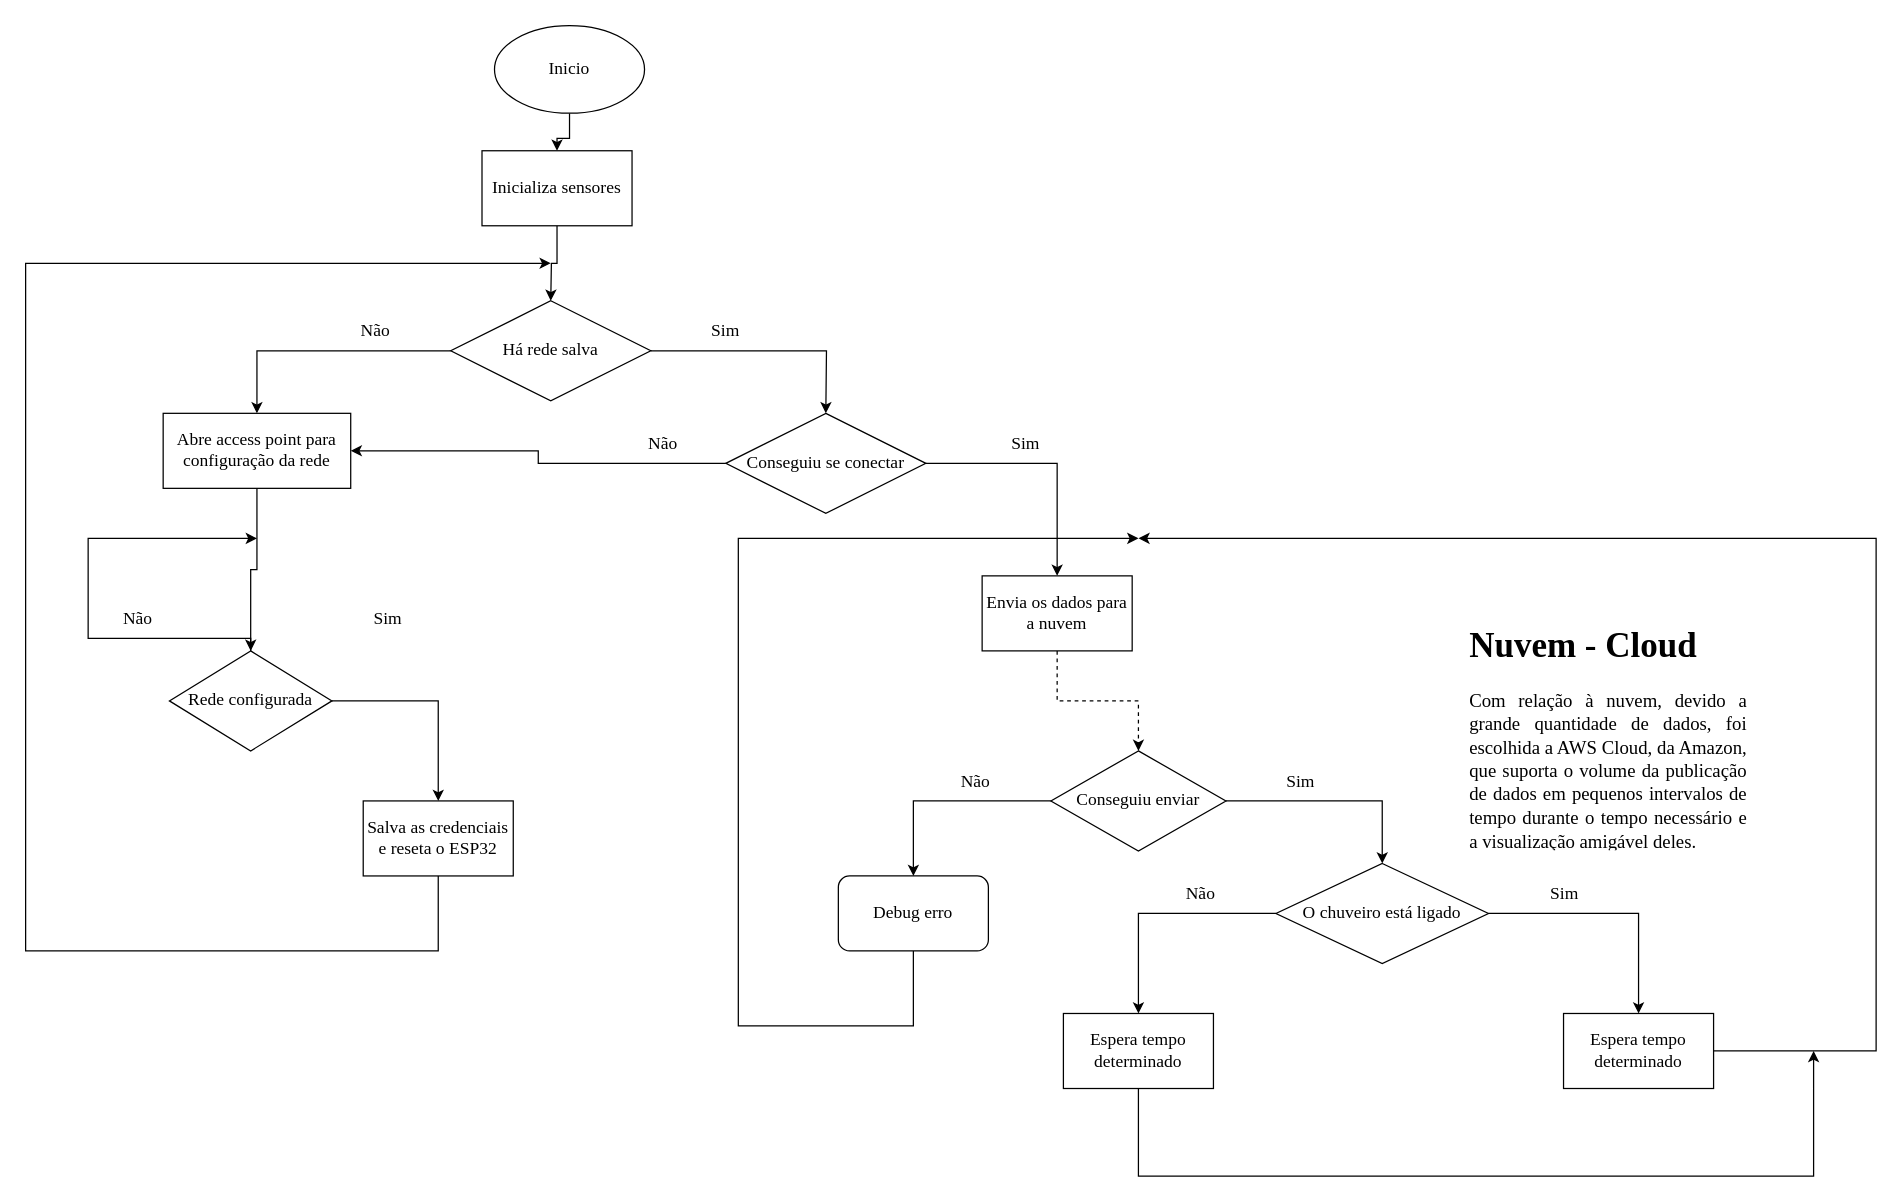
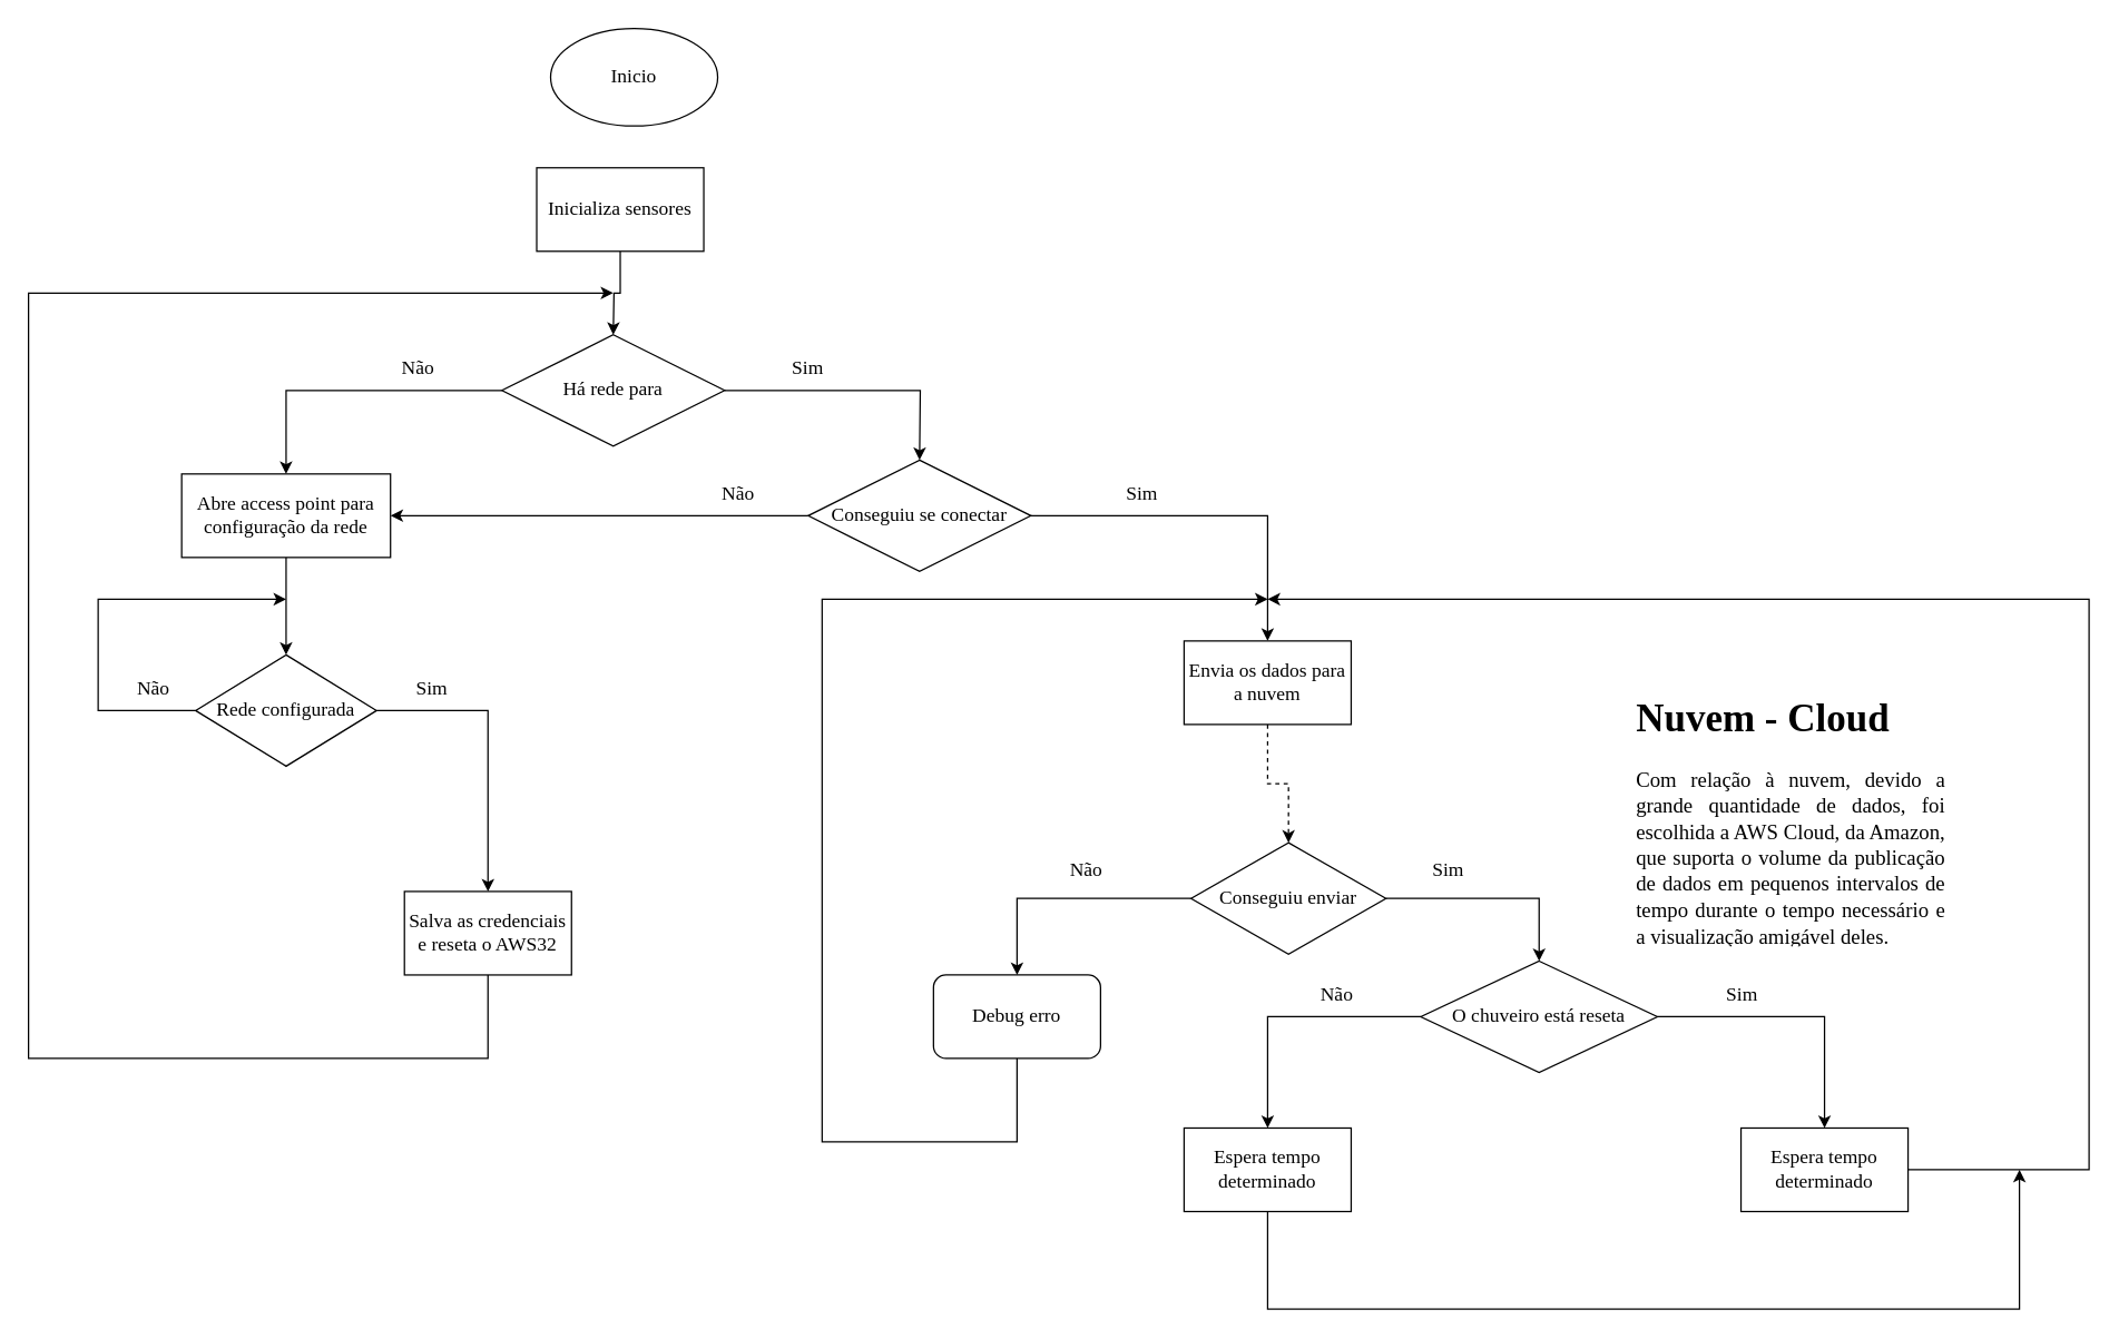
- <mxCell id="2" style="edgeStyle=orthogonalEdgeStyle;rounded=0;orthogonalLoop=1;jettySize=auto;html=1;exitX=0.5;exitY=1;exitDx=0;exitDy=0;fontFamily=Times New Roman;fontSize=14;" edge="1" parent="1" source="3" target="5"><mxGeometry relative="1" as="geometry"><mxPoint x="439.667" y="130" as="targetPoint" /></mxGeometry></mxCell>
- <mxCell id="8" value="Há rede salva" style="rhombus;whiteSpace=wrap;html=1;fontFamily=Times New Roman;fontSize=14;" vertex="1" parent="1"><mxGeometry x="360" y="240" width="160" height="80" as="geometry" /></mxCell>
+ <mxCell id="8" value="Há rede para" style="rhombus;whiteSpace=wrap;html=1;fontFamily=Times New Roman;fontSize=14;" vertex="1" parent="1"><mxGeometry x="360" y="240" width="160" height="80" as="geometry" /></mxCell>
- <mxCell id="13" value="Abre access point para configuração da rede" style="whiteSpace=wrap;html=1;fontSize=14;fontFamily=Times New Roman;" vertex="1" parent="1"><mxGeometry x="130" y="330" width="150" height="60" as="geometry" /></mxCell>
+ <mxCell id="13" value="Abre access point para configuração da rede" style="whiteSpace=wrap;html=1;fontSize=14;fontFamily=Times New Roman;" vertex="1" parent="1"><mxGeometry x="130" y="340" width="150" height="60" as="geometry" /></mxCell>
- <mxCell id="18" value="Envia os dados para a nuvem" style="whiteSpace=wrap;html=1;fontSize=14;fontFamily=Times New Roman;" vertex="1" parent="1"><mxGeometry x="785" y="460" width="120" height="60" as="geometry" /></mxCell>
+ <mxCell id="18" value="Envia os dados para a nuvem" style="whiteSpace=wrap;html=1;fontSize=14;fontFamily=Times New Roman;" vertex="1" parent="1"><mxGeometry x="850" y="460" width="120" height="60" as="geometry" /></mxCell>
- <mxCell id="24" value="Rede configurada" style="rhombus;whiteSpace=wrap;html=1;fontSize=14;fontFamily=Times New Roman;" vertex="1" parent="1"><mxGeometry x="135" y="520" width="130" height="80" as="geometry" /></mxCell>
+ <mxCell id="24" value="Rede configurada" style="rhombus;whiteSpace=wrap;html=1;fontSize=14;fontFamily=Times New Roman;" vertex="1" parent="1"><mxGeometry x="140" y="470" width="130" height="80" as="geometry" /></mxCell>
- <mxCell id="21" value="Conseguiu enviar" style="rhombus;whiteSpace=wrap;html=1;fontFamily=Times New Roman;fontSize=14;" vertex="1" parent="1"><mxGeometry x="840" y="600" width="140" height="80" as="geometry" /></mxCell>
+ <mxCell id="21" value="Conseguiu enviar" style="rhombus;whiteSpace=wrap;html=1;fontFamily=Times New Roman;fontSize=14;" vertex="1" parent="1"><mxGeometry x="855" y="605" width="140" height="80" as="geometry" /></mxCell>
- <mxCell id="27" value="Salva as credenciais e reseta o ESP32" style="whiteSpace=wrap;html=1;fontSize=14;fontFamily=Times New Roman;" vertex="1" parent="1"><mxGeometry x="290" y="640" width="120" height="60" as="geometry" /></mxCell>
+ <mxCell id="27" value="Salva as credenciais e reseta o AWS32" style="whiteSpace=wrap;html=1;fontSize=14;fontFamily=Times New Roman;" vertex="1" parent="1"><mxGeometry x="290" y="640" width="120" height="60" as="geometry" /></mxCell>
- <mxCell id="32" value="O chuveiro está ligado" style="rhombus;whiteSpace=wrap;html=1;fontFamily=Times New Roman;fontSize=14;" vertex="1" parent="1"><mxGeometry x="1020" y="690" width="170" height="80" as="geometry" /></mxCell>
+ <mxCell id="32" value="O chuveiro está reseta" style="rhombus;whiteSpace=wrap;html=1;fontFamily=Times New Roman;fontSize=14;" vertex="1" parent="1"><mxGeometry x="1020" y="690" width="170" height="80" as="geometry" /></mxCell>
